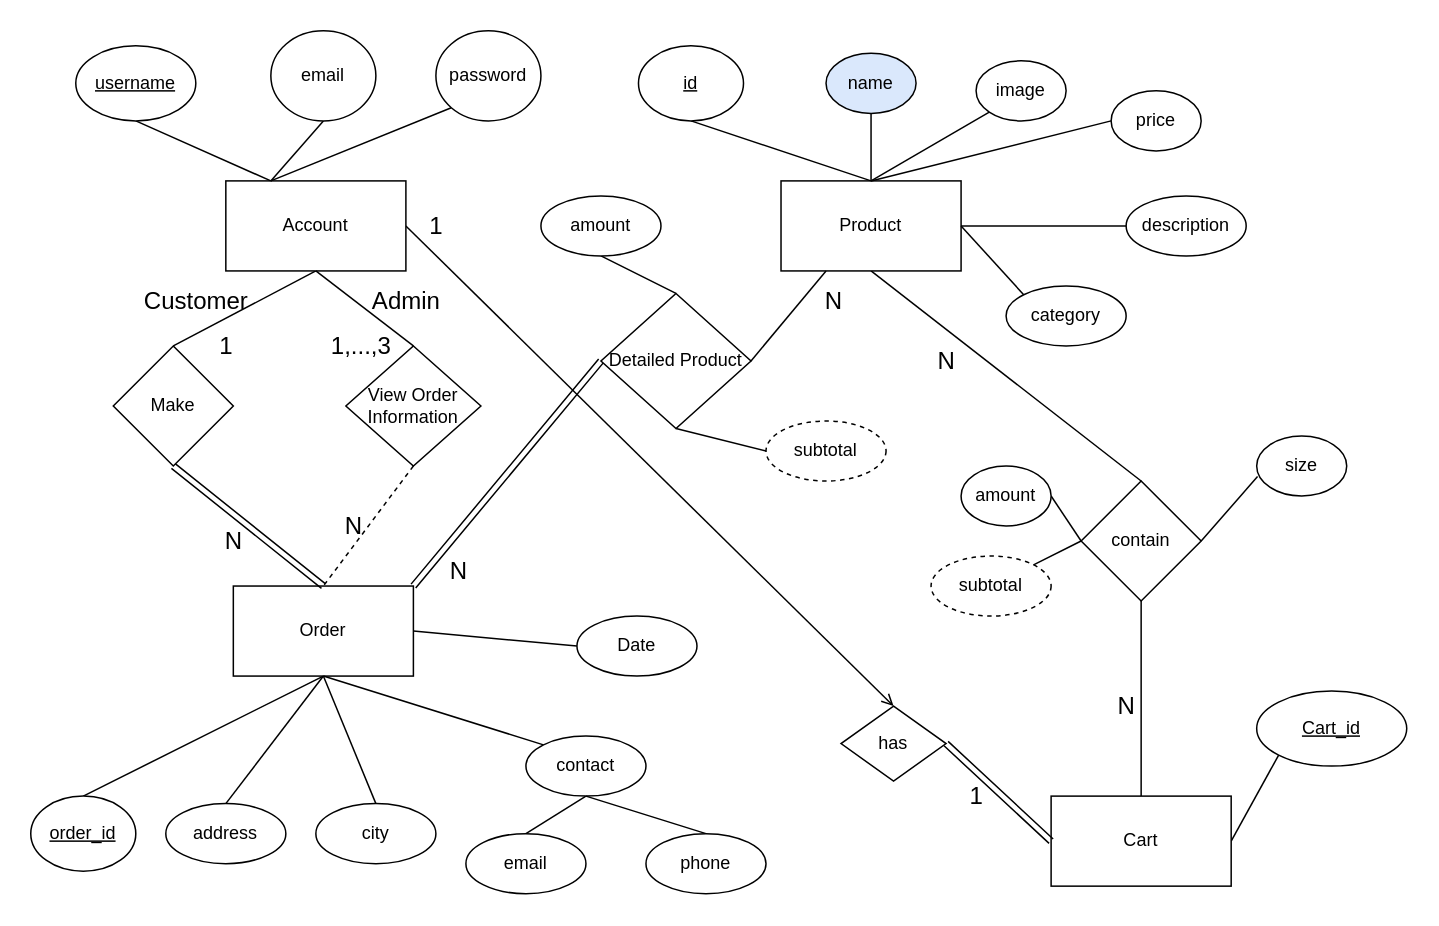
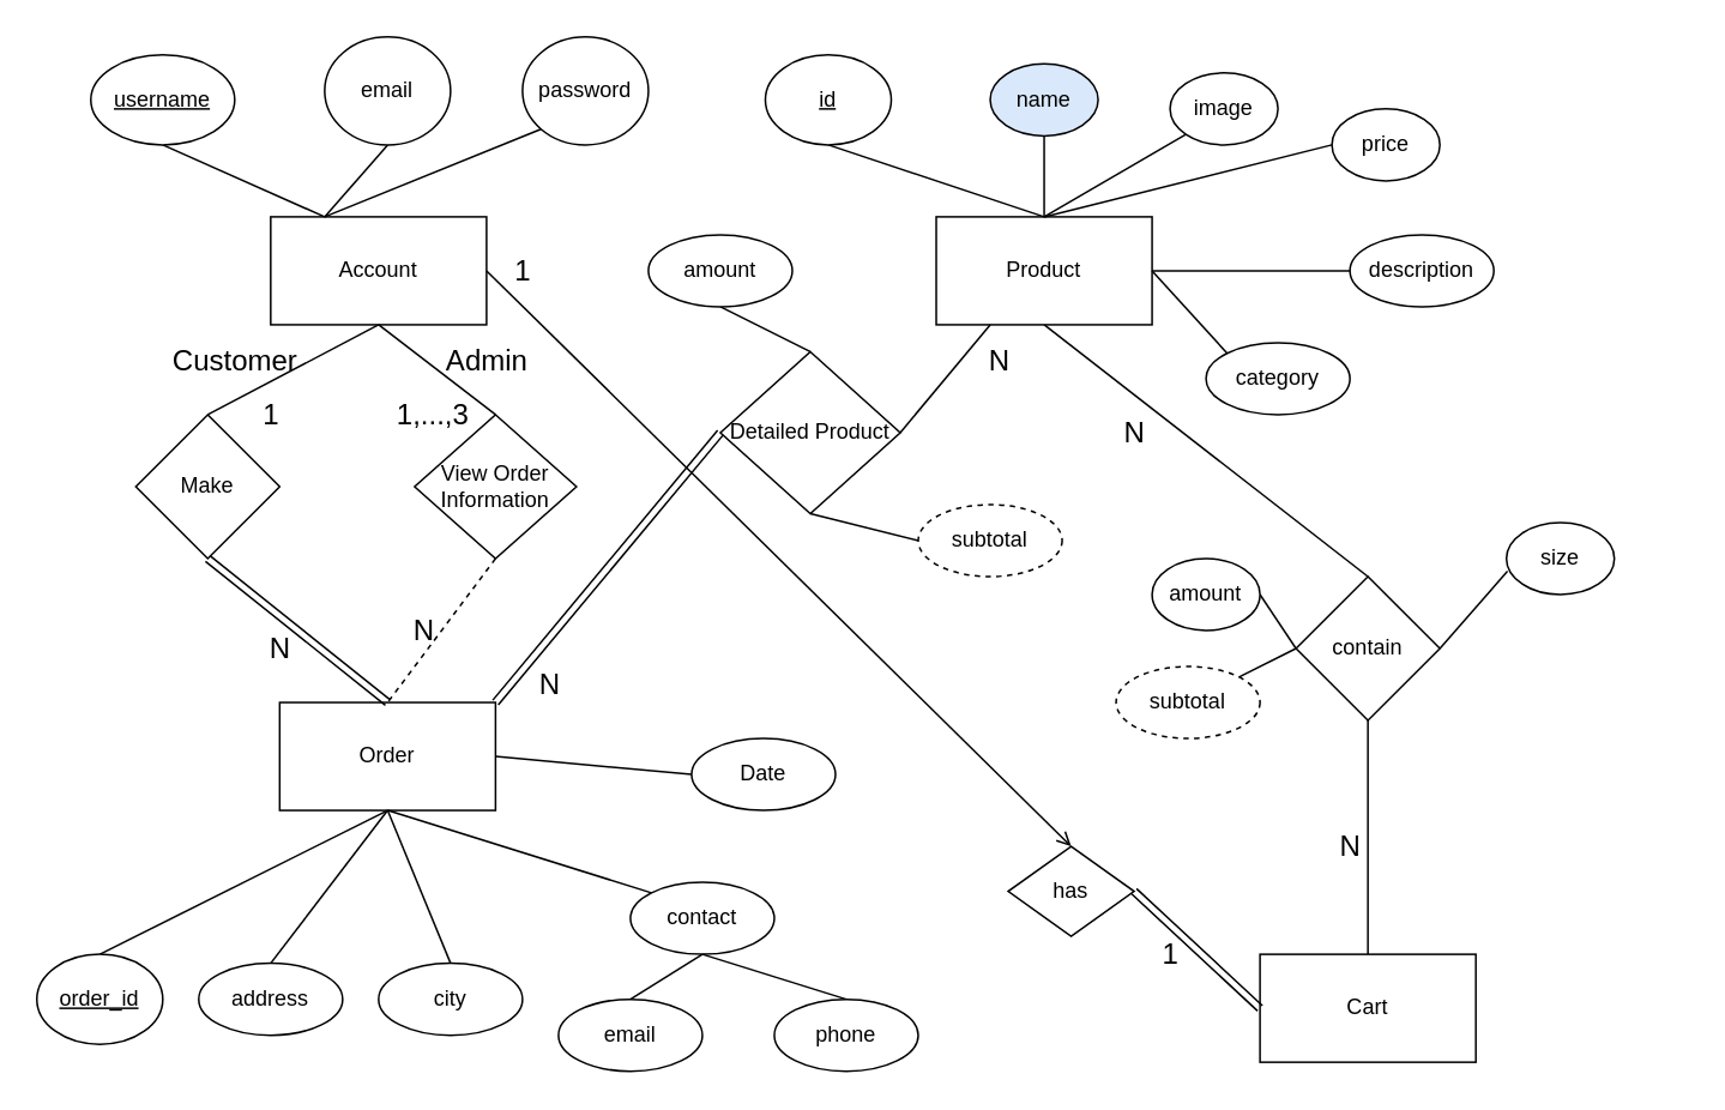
- <mxCell id="36" value="&lt;u&gt;Cart_id&lt;/u&gt;" style="ellipse;whiteSpace=wrap;html=1;" vertex="1" parent="1"><mxGeometry x="837" y="460" width="100" height="50" as="geometry" /></mxCell>
- <mxCell id="25" style="edgeStyle=none;rounded=0;orthogonalLoop=1;jettySize=auto;html=1;exitX=1;exitY=0.5;exitDx=0;exitDy=0;entryX=0;entryY=1;entryDx=0;entryDy=0;endArrow=none;endFill=0;" edge="1" parent="1" source="26" target="36"><mxGeometry relative="1" as="geometry" /></mxCell>
